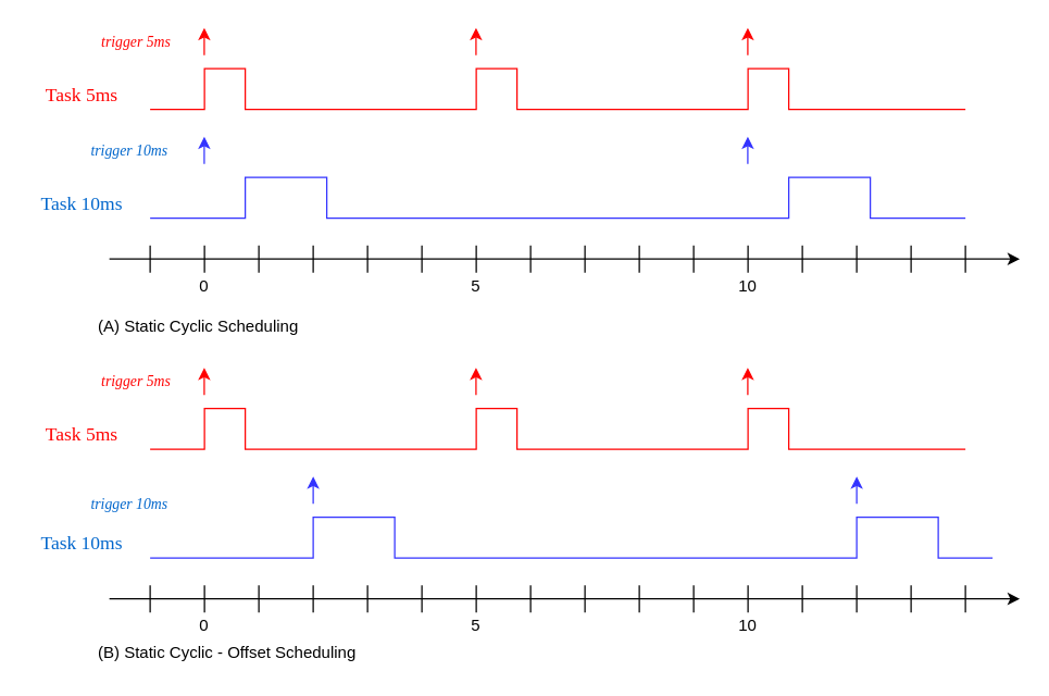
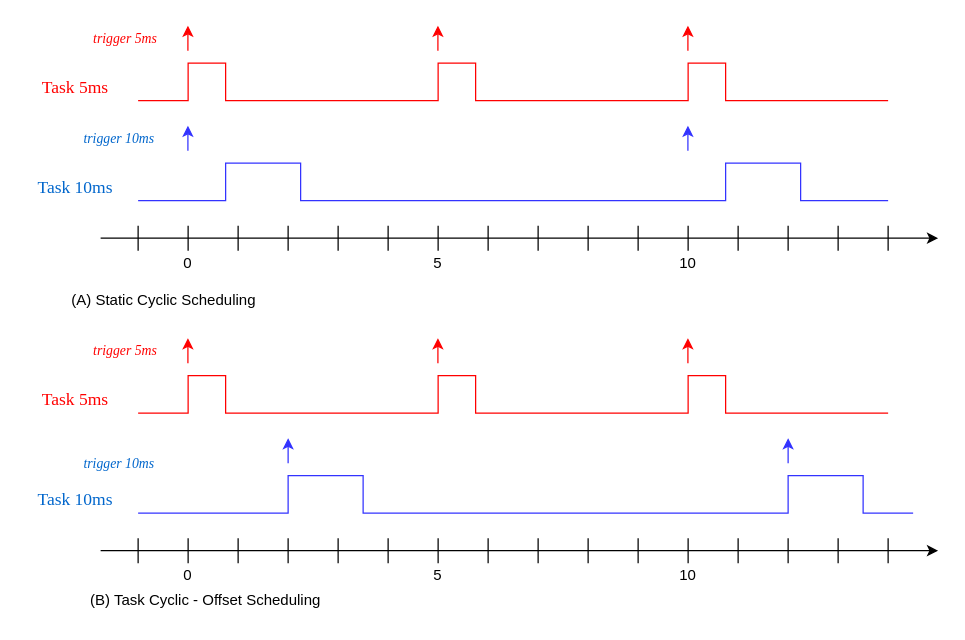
- <mxCell id="64" value="(A) Static Cyclic Scheduling" style="text;html=1;strokeColor=none;fillColor=none;align=left;verticalAlign=middle;whiteSpace=wrap;rounded=0;" vertex="1" parent="1"><mxGeometry x="70" y="230" width="260" height="20" as="geometry" /></mxCell>
+ <mxCell id="64" value="(A) Static Cyclic Scheduling" style="text;html=1;strokeColor=none;fillColor=none;align=left;verticalAlign=middle;whiteSpace=wrap;rounded=0;" vertex="1" parent="1"><mxGeometry x="55" y="230" width="260" height="20" as="geometry" /></mxCell>
- <mxCell id="65" value="(B) Static Cyclic - Offset&amp;nbsp;Scheduling&amp;nbsp;" style="text;html=1;strokeColor=none;fillColor=none;align=left;verticalAlign=middle;whiteSpace=wrap;rounded=0;" vertex="1" parent="1"><mxGeometry x="70" y="470" width="260" height="20" as="geometry" /></mxCell>
+ <mxCell id="65" value="(B) Task Cyclic - Offset&amp;nbsp;Scheduling&amp;nbsp;" style="text;html=1;strokeColor=none;fillColor=none;align=left;verticalAlign=middle;whiteSpace=wrap;rounded=0;" vertex="1" parent="1"><mxGeometry x="70" y="470" width="260" height="20" as="geometry" /></mxCell>
